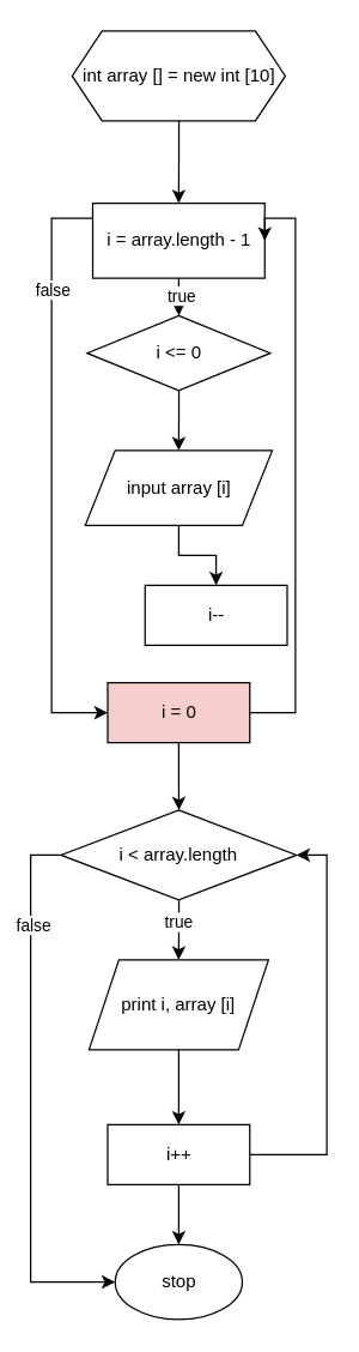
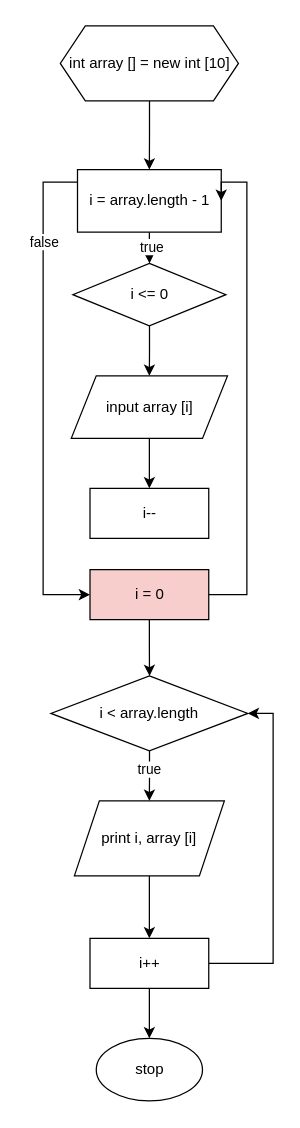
- <mxCell id="13" value="i--" style="whiteSpace=wrap;html=1;" vertex="1" parent="1"><mxGeometry x="96.5" y="390" width="95" height="40" as="geometry" /></mxCell>
+ <mxCell id="13" value="i--" style="whiteSpace=wrap;html=1;" vertex="1" parent="1"><mxGeometry x="71.5" y="390" width="95" height="40" as="geometry" /></mxCell>
- <mxCell id="19" style="edgeStyle=orthogonalEdgeStyle;rounded=0;orthogonalLoop=1;jettySize=auto;html=1;entryX=0;entryY=0.5;entryDx=0;entryDy=0;" edge="1" parent="1" source="21" target="27"><mxGeometry relative="1" as="geometry"><Array as="points"><mxPoint x="20" y="570" /><mxPoint x="20" y="855" /></Array></mxGeometry></mxCell>
- <mxCell id="20" value="false" style="edgeLabel;html=1;align=center;verticalAlign=middle;resizable=0;points=[];" vertex="1" connectable="0" parent="19"><mxGeometry x="-0.632" y="1" relative="1" as="geometry"><mxPoint as="offset" /></mxGeometry></mxCell>
